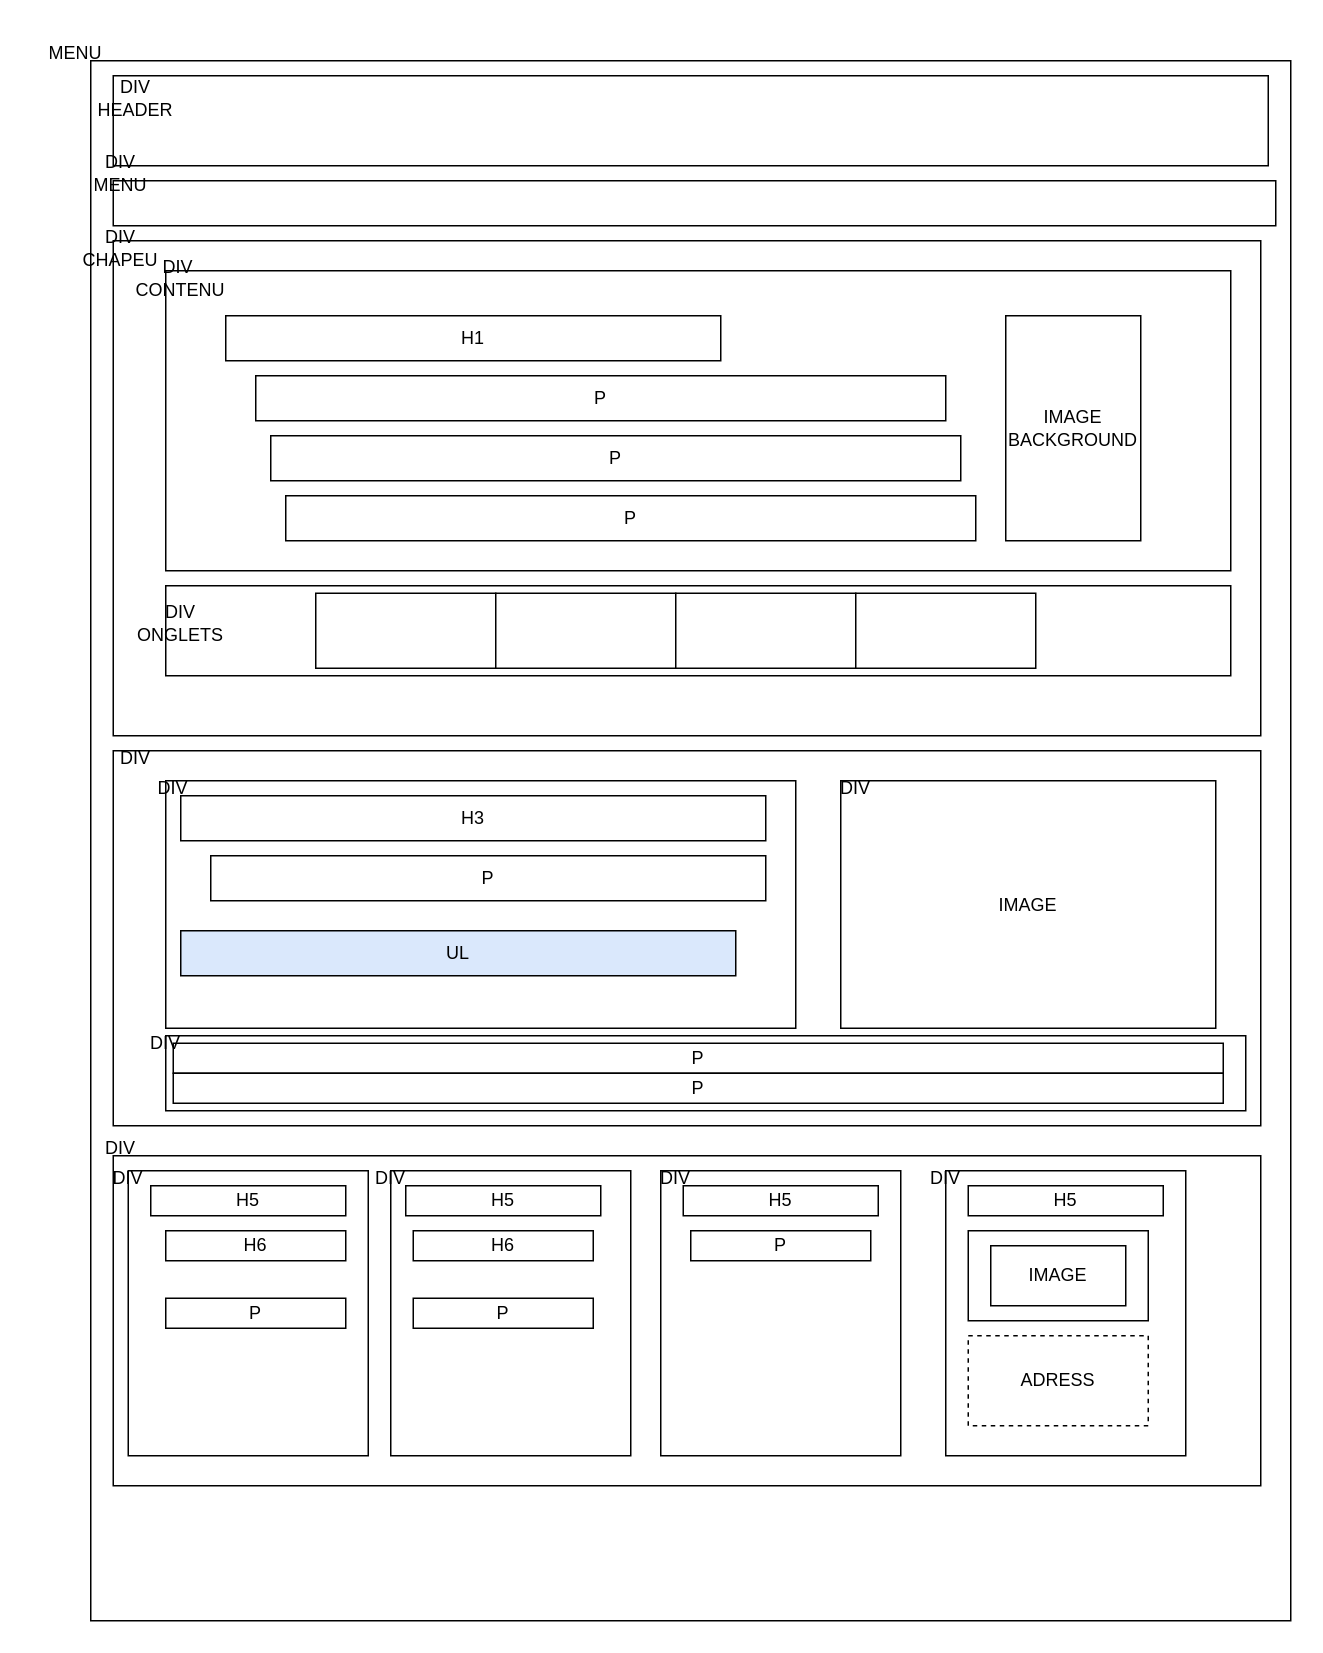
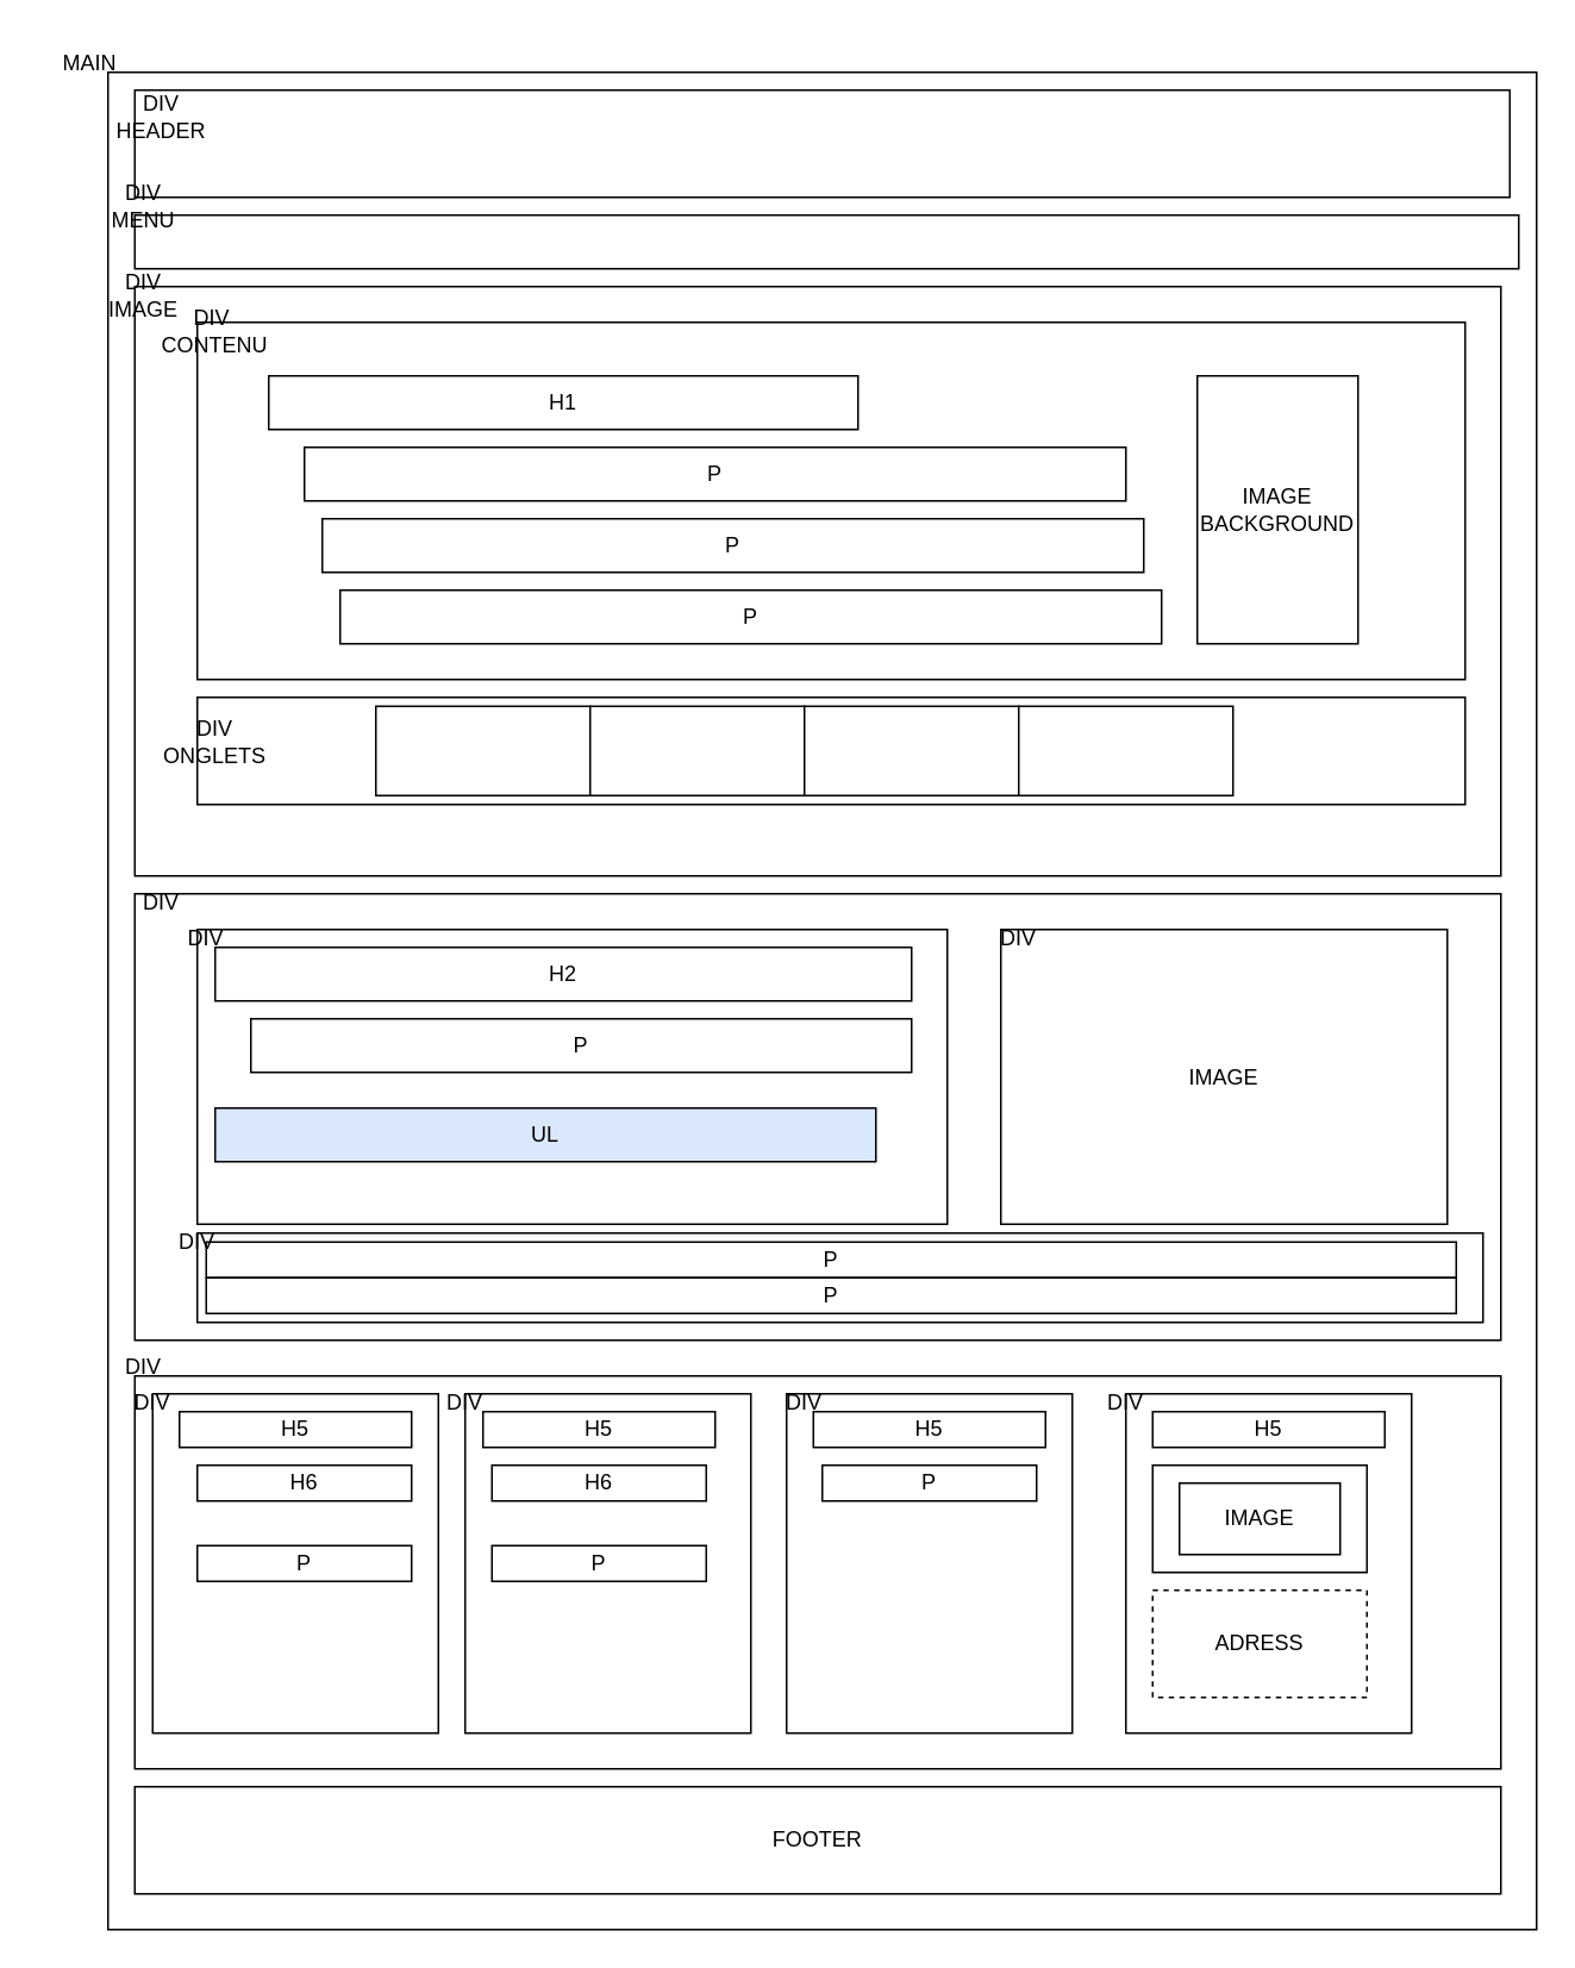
- <mxCell id="5" value="MENU" style="text;html=1;strokeColor=none;fillColor=none;align=center;verticalAlign=middle;whiteSpace=wrap;rounded=0;" vertex="1" parent="1"><mxGeometry x="20" y="20" width="60" height="30" as="geometry" /></mxCell>
+ <mxCell id="5" value="MAIN" style="text;html=1;strokeColor=none;fillColor=none;align=center;verticalAlign=middle;whiteSpace=wrap;rounded=0;" vertex="1" parent="1"><mxGeometry x="20" y="20" width="60" height="30" as="geometry" /></mxCell>
- <mxCell id="11" value="DIV CHAPEU" style="text;html=1;strokeColor=none;fillColor=none;align=center;verticalAlign=middle;whiteSpace=wrap;rounded=0;" vertex="1" parent="1"><mxGeometry y="150" width="60" height="30" as="geometry" x="50" /></mxCell>
+ <mxCell id="11" value="DIV IMAGE" style="text;html=1;strokeColor=none;fillColor=none;align=center;verticalAlign=middle;whiteSpace=wrap;rounded=0;" vertex="1" parent="1"><mxGeometry y="150" width="60" height="30" as="geometry" x="50" /></mxCell>
- <mxCell id="27" value="H3" style="rounded=0;whiteSpace=wrap;html=1;" vertex="1" parent="1"><mxGeometry x="120" y="530" width="390" height="30" as="geometry" /></mxCell>
+ <mxCell id="27" value="H2" style="rounded=0;whiteSpace=wrap;html=1;" vertex="1" parent="1"><mxGeometry x="120" y="530" width="390" height="30" as="geometry" /></mxCell>
+ <mxCell id="47" value="FOOTER" style="rounded=0;whiteSpace=wrap;html=1;" vertex="1" parent="1"><mxGeometry x="75" y="1000" width="765" height="60" as="geometry" /></mxCell>
